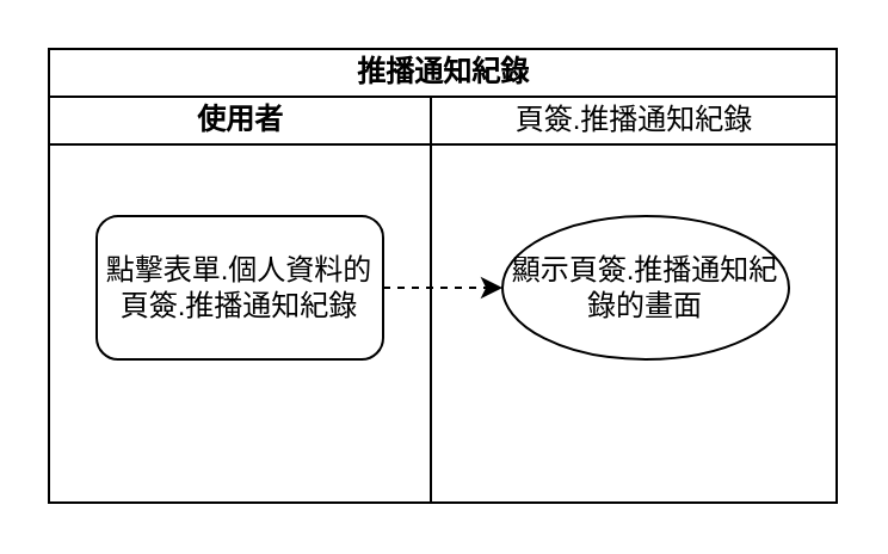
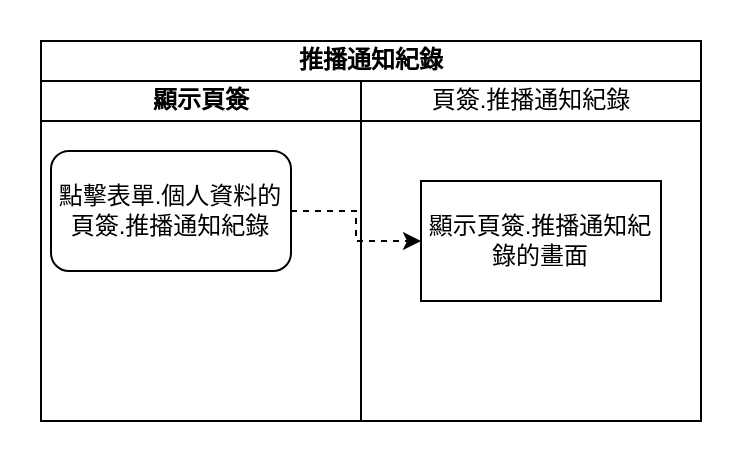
- <mxCell id="3" value="使用者" style="swimlane;html=1;startSize=20;" parent="2" vertex="1"><mxGeometry y="20" width="160" height="170" as="geometry" /></mxCell>
+ <mxCell id="3" value="顯示頁簽" style="swimlane;html=1;startSize=20;" parent="2" vertex="1"><mxGeometry y="20" width="160" height="170" as="geometry" /></mxCell>
- <mxCell id="4" value="點擊表單.個人資料的頁簽.推播通知紀錄" style="rounded=1;whiteSpace=wrap;html=1;" parent="3" vertex="1"><mxGeometry x="20" y="50" width="120" height="60" as="geometry" /></mxCell>
+ <mxCell id="4" value="點擊表單.個人資料的頁簽.推播通知紀錄" style="rounded=1;whiteSpace=wrap;html=1;" parent="3" vertex="1"><mxGeometry x="5" y="35" width="120" height="60" as="geometry" /></mxCell>
- <mxCell id="6" value="顯示頁簽.推播通知紀錄的畫面" style="ellipse;whiteSpace=wrap;html=1;" parent="5" vertex="1"><mxGeometry x="30" y="50" width="120" height="60" as="geometry" /></mxCell>
+ <mxCell id="6" value="顯示頁簽.推播通知紀錄的畫面" style="rounded=0;whiteSpace=wrap;html=1;" parent="5" vertex="1"><mxGeometry x="30" y="50" width="120" height="60" as="geometry" /></mxCell>
